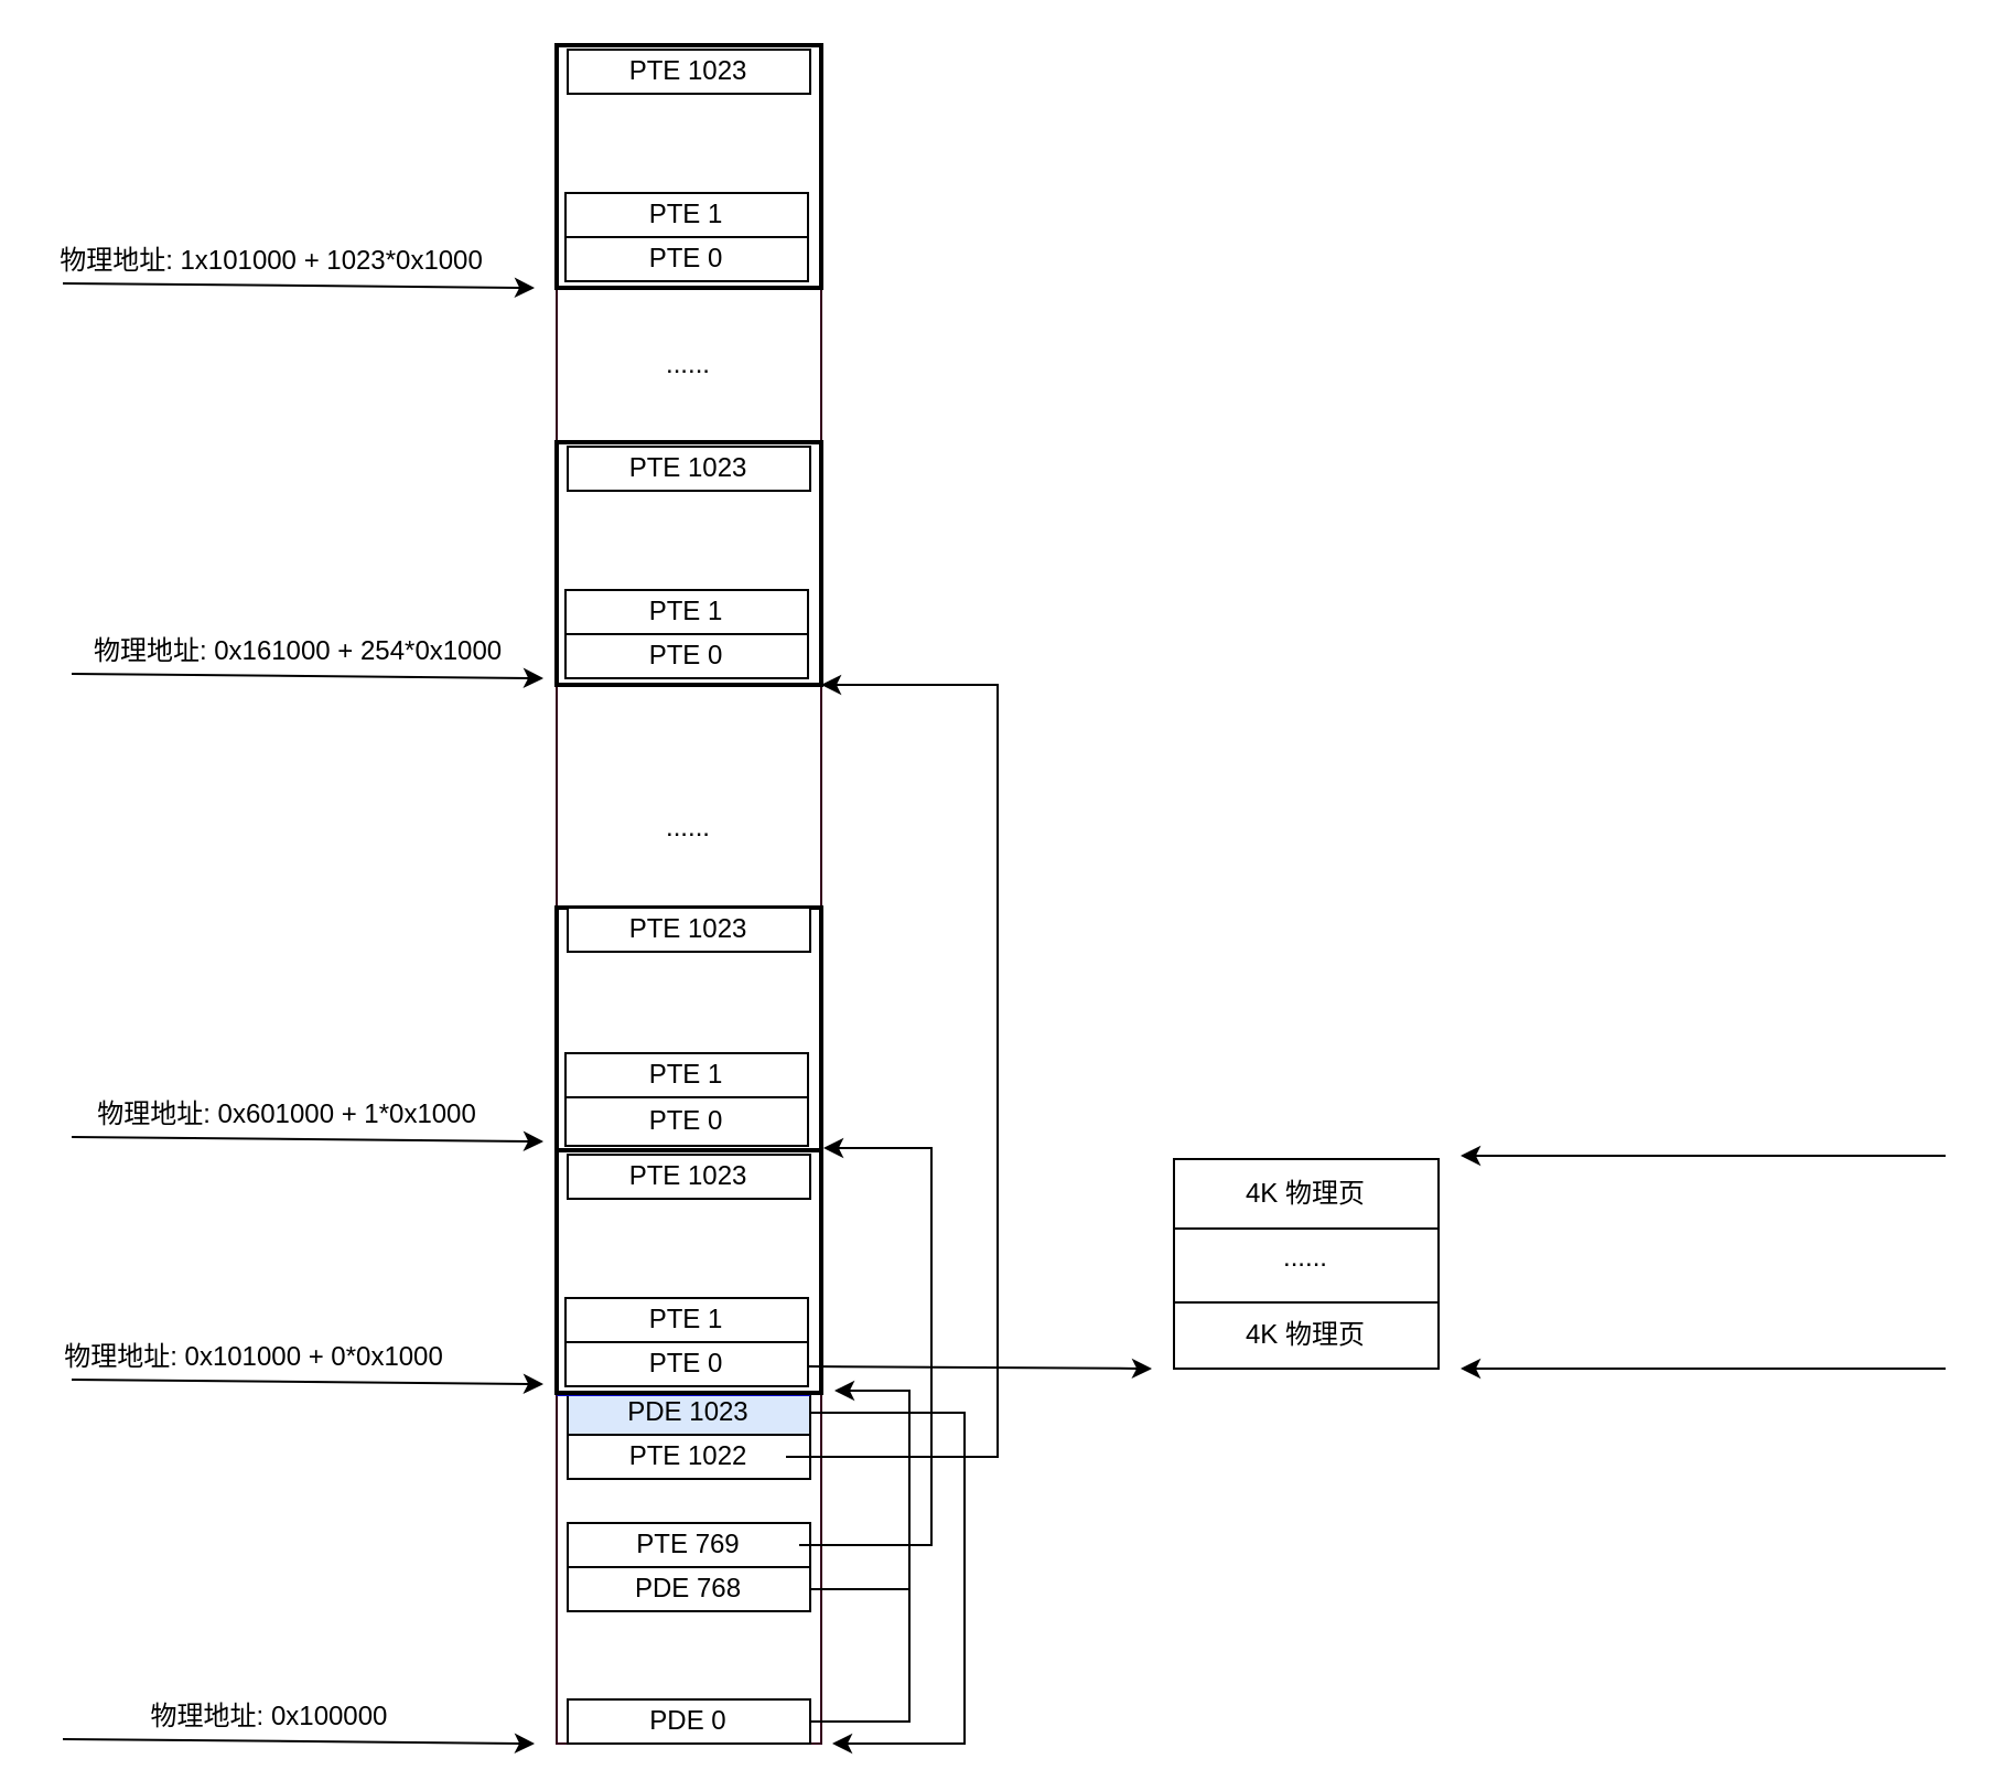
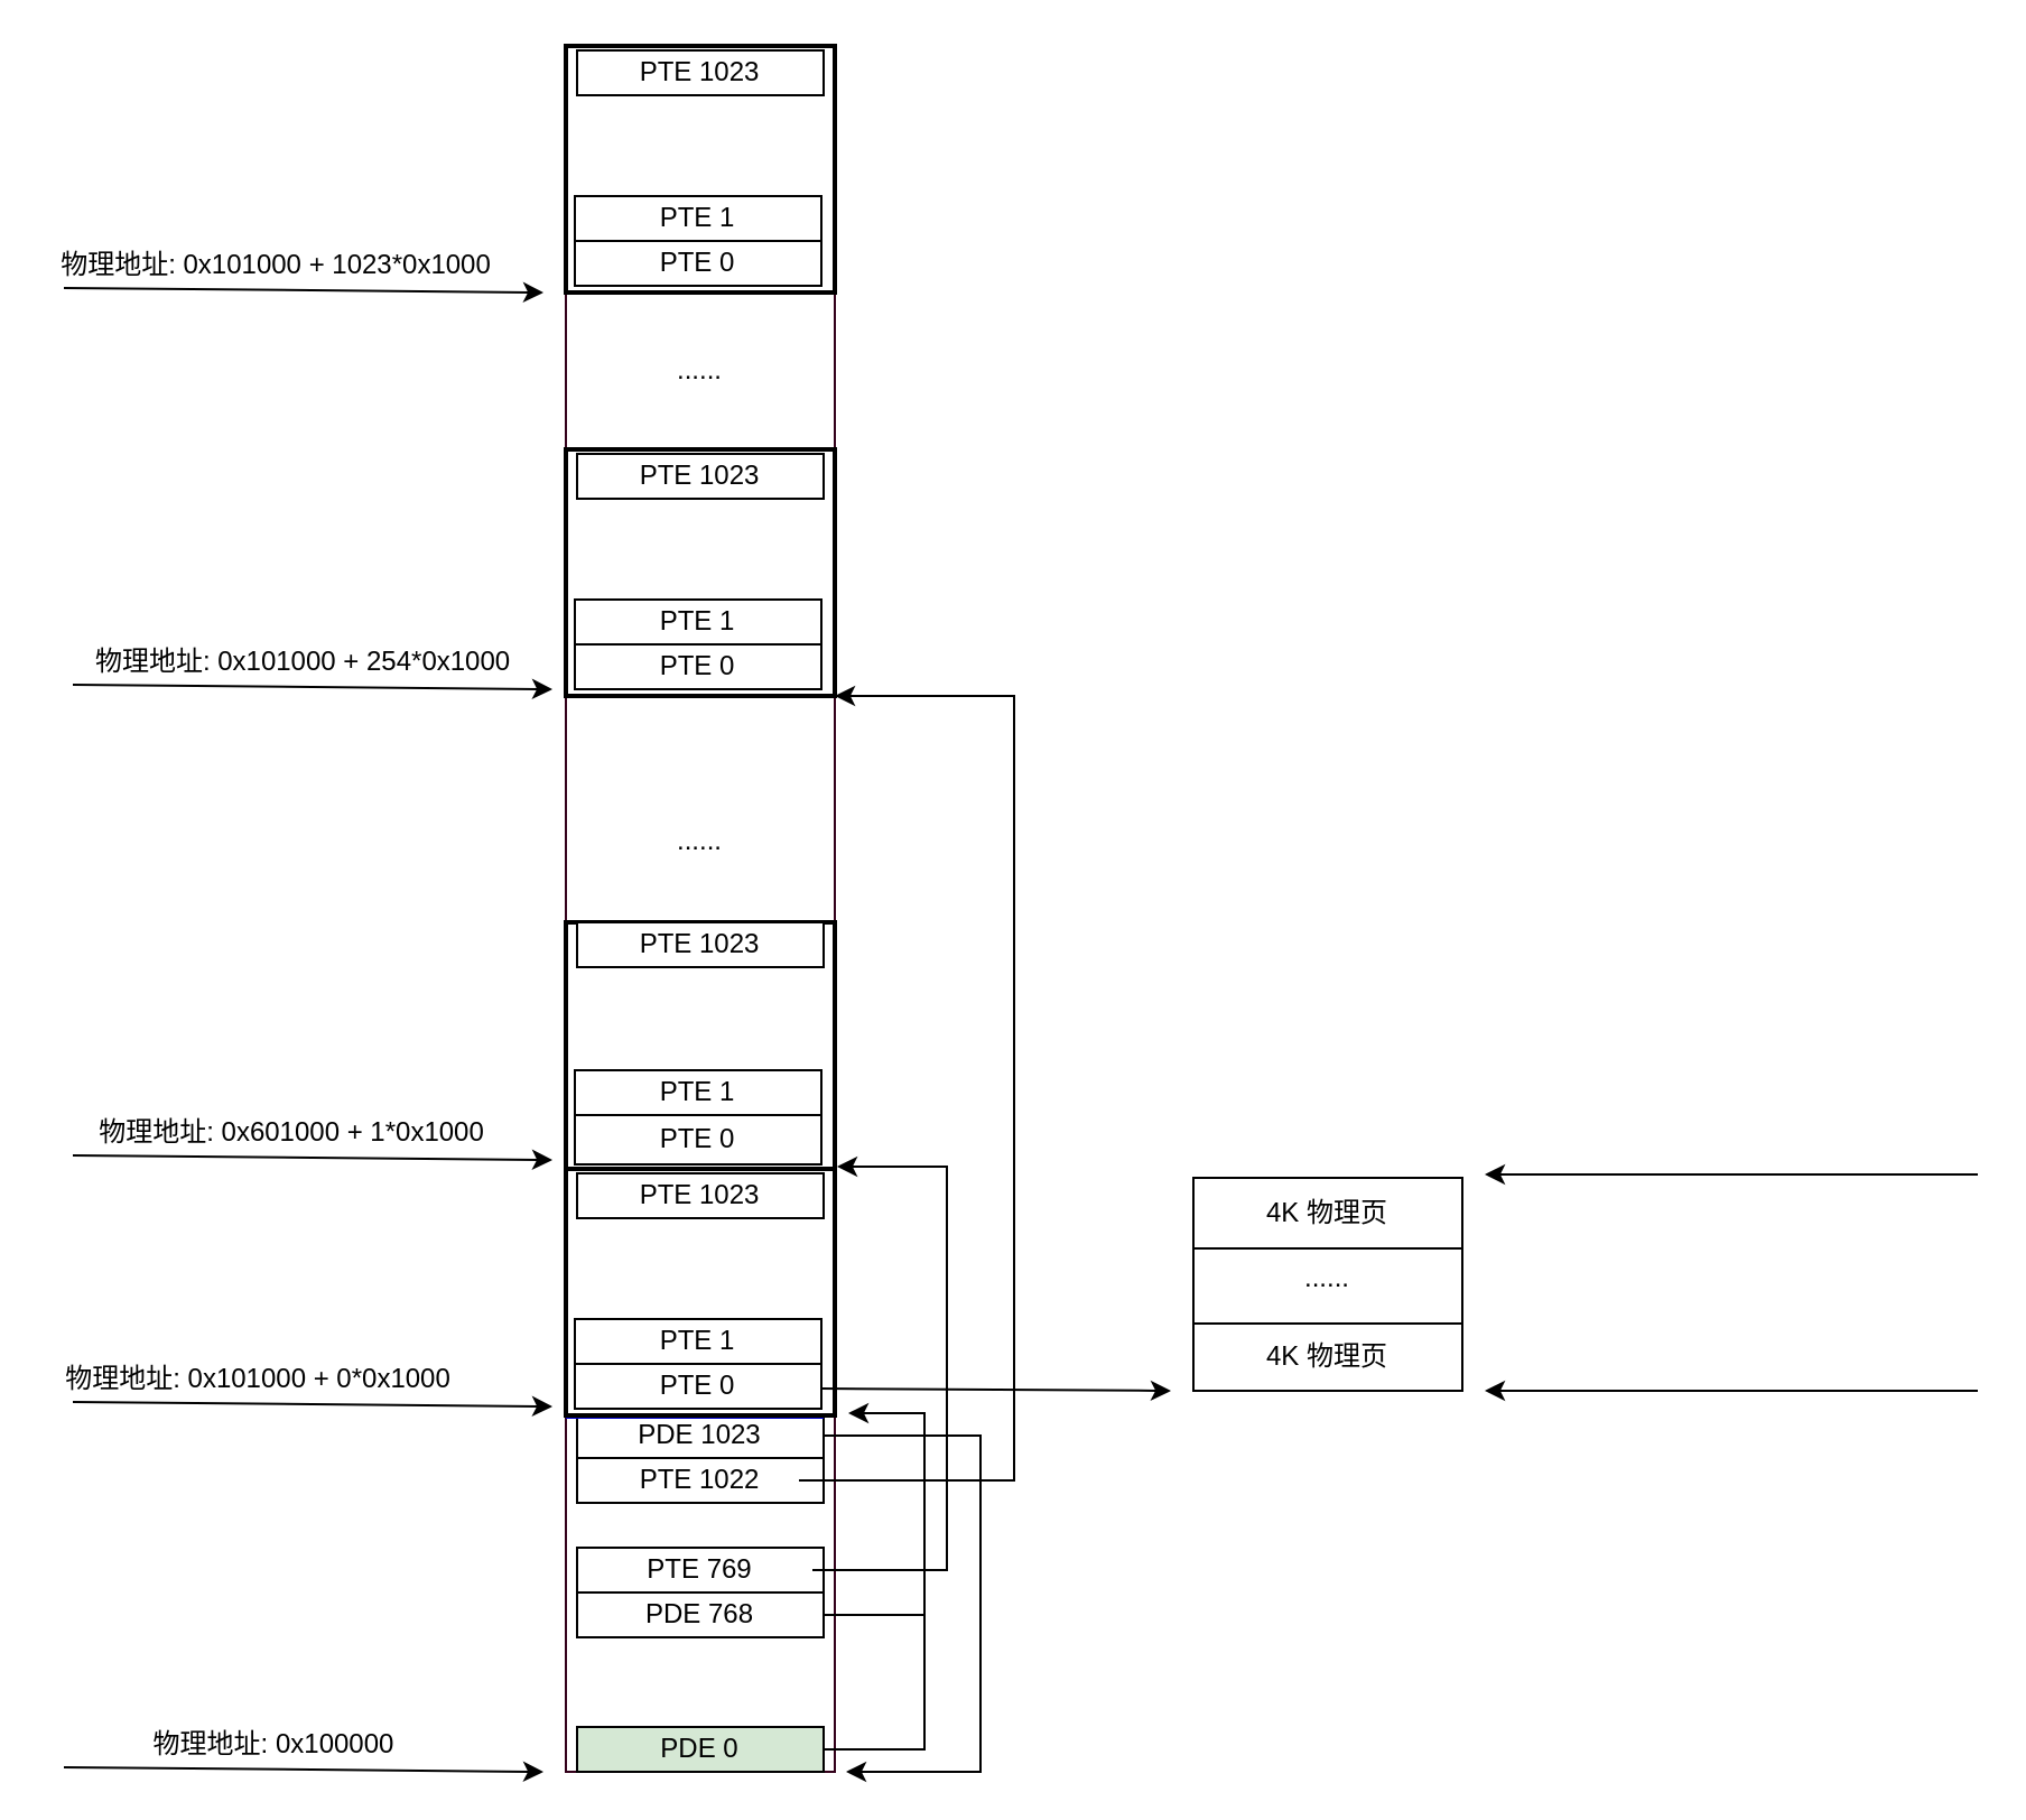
- <mxCell id="30" value="物理地址: 1x101000 + 1023*0x1000" style="text;html=1;strokeColor=none;fillColor=none;align=center;verticalAlign=middle;whiteSpace=wrap;rounded=0;" parent="28" vertex="1"><mxGeometry x="-8" width="206" height="10" as="geometry" /></mxCell>
+ <mxCell id="30" value="物理地址: 0x101000 + 1023*0x1000" style="text;html=1;strokeColor=none;fillColor=none;align=center;verticalAlign=middle;whiteSpace=wrap;rounded=0;" parent="28" vertex="1"><mxGeometry x="-8" width="206" height="10" as="geometry" /></mxCell>
- <mxCell id="47" value="物理地址: 0x161000 + 254*0x1000" style="text;html=1;strokeColor=none;fillColor=none;align=center;verticalAlign=middle;whiteSpace=wrap;rounded=0;" vertex="1" parent="45"><mxGeometry x="6" width="194" height="10" as="geometry" /></mxCell>
+ <mxCell id="47" value="物理地址: 0x101000 + 254*0x1000" style="text;html=1;strokeColor=none;fillColor=none;align=center;verticalAlign=middle;whiteSpace=wrap;rounded=0;" vertex="1" parent="45"><mxGeometry x="6" width="194" height="10" as="geometry" /></mxCell>
- <mxCell id="5" value="PDE 1023" style="rounded=0;whiteSpace=wrap;html=1;fillColor=#dae8fc;" parent="1" vertex="1"><mxGeometry x="257" y="630" width="110" height="20" as="geometry" /></mxCell>
+ <mxCell id="5" value="PDE 1023" style="rounded=0;whiteSpace=wrap;html=1;" parent="1" vertex="1"><mxGeometry x="257" y="630" width="110" height="20" as="geometry" /></mxCell>
- <mxCell id="4" value="PDE 0" style="rounded=0;whiteSpace=wrap;html=1;" parent="1" vertex="1"><mxGeometry x="257" y="770" width="110" height="20" as="geometry" /></mxCell>
+ <mxCell id="4" value="PDE 0" style="rounded=0;whiteSpace=wrap;html=1;fillColor=#d5e8d4;" parent="1" vertex="1"><mxGeometry x="257" y="770" width="110" height="20" as="geometry" /></mxCell>
